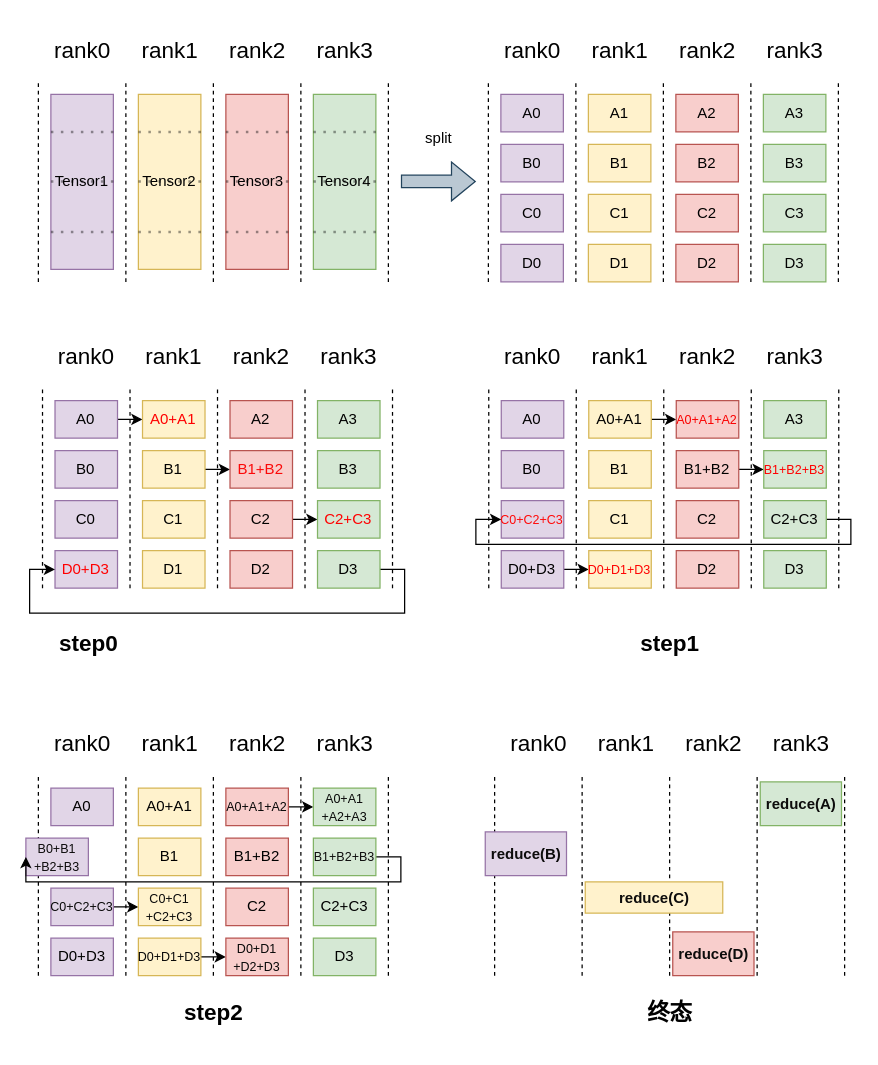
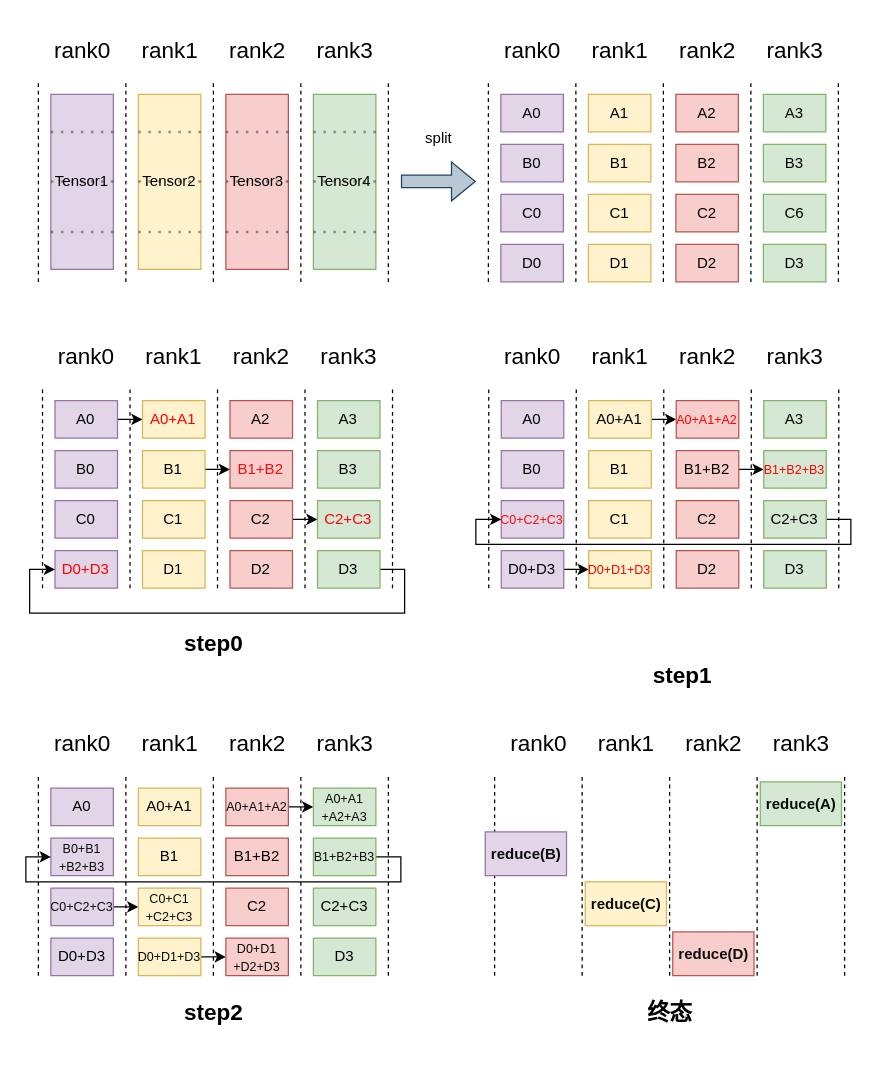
- <mxCell id="52" value="C3" style="rounded=0;whiteSpace=wrap;html=1;fillColor=#d5e8d4;strokeColor=#82b366;" vertex="1" parent="1"><mxGeometry x="610" y="155" width="50" height="30" as="geometry" /></mxCell>
+ <mxCell id="52" value="C6" style="rounded=0;whiteSpace=wrap;html=1;fillColor=#d5e8d4;strokeColor=#82b366;" vertex="1" parent="1"><mxGeometry x="610" y="155" width="50" height="30" as="geometry" /></mxCell>
- <mxCell id="83" value="&lt;font style=&quot;font-size: 18px;&quot;&gt;&lt;b&gt;step0&lt;/b&gt;&lt;/font&gt;" style="text;html=1;align=center;verticalAlign=middle;resizable=0;points=[];autosize=1;strokeColor=none;fillColor=none;" vertex="1" parent="1"><mxGeometry x="34.69" y="495" width="70" height="40" as="geometry" /></mxCell>
+ <mxCell id="83" value="&lt;font style=&quot;font-size: 18px;&quot;&gt;&lt;b&gt;step0&lt;/b&gt;&lt;/font&gt;" style="text;html=1;align=center;verticalAlign=middle;resizable=0;points=[];autosize=1;strokeColor=none;fillColor=none;" vertex="1" parent="1"><mxGeometry x="134.69" y="495" width="70" height="40" as="geometry" /></mxCell>
- <mxCell id="113" value="&lt;font style=&quot;font-size: 18px;&quot;&gt;&lt;b&gt;step1&lt;/b&gt;&lt;/font&gt;" style="text;html=1;align=center;verticalAlign=middle;resizable=0;points=[];autosize=1;strokeColor=none;fillColor=none;" vertex="1" parent="1"><mxGeometry x="500" y="495" width="70" height="40" as="geometry" /></mxCell>
+ <mxCell id="113" value="&lt;font style=&quot;font-size: 18px;&quot;&gt;&lt;b&gt;step1&lt;/b&gt;&lt;/font&gt;" style="text;html=1;align=center;verticalAlign=middle;resizable=0;points=[];autosize=1;strokeColor=none;fillColor=none;" vertex="1" parent="1"><mxGeometry x="510" y="520" width="70" height="40" as="geometry" /></mxCell>
- <mxCell id="125" value="&lt;span style=&quot;color: rgb(13, 12, 12); font-size: 10px;&quot;&gt;B0+B1&lt;/span&gt;&lt;div&gt;&lt;span style=&quot;color: rgb(13, 12, 12); font-size: 10px;&quot;&gt;+B2&lt;/span&gt;&lt;span style=&quot;color: rgb(13, 12, 12); font-size: 10px; background-color: transparent;&quot;&gt;+B3&lt;/span&gt;&lt;/div&gt;" style="rounded=0;whiteSpace=wrap;html=1;fillColor=#e1d5e7;strokeColor=#9673a6;" vertex="1" parent="1"><mxGeometry x="20" y="670" width="50" height="30" as="geometry" /></mxCell>
+ <mxCell id="125" value="&lt;span style=&quot;color: rgb(13, 12, 12); font-size: 10px;&quot;&gt;B0+B1&lt;/span&gt;&lt;div&gt;&lt;span style=&quot;color: rgb(13, 12, 12); font-size: 10px;&quot;&gt;+B2&lt;/span&gt;&lt;span style=&quot;color: rgb(13, 12, 12); font-size: 10px; background-color: transparent;&quot;&gt;+B3&lt;/span&gt;&lt;/div&gt;" style="rounded=0;whiteSpace=wrap;html=1;fillColor=#e1d5e7;strokeColor=#9673a6;" vertex="1" parent="1"><mxGeometry x="40" y="670" width="50" height="30" as="geometry" /></mxCell>
- <mxCell id="155" value="&lt;b style=&quot;color: rgb(13, 12, 12);&quot;&gt;reduce(C)&lt;/b&gt;" style="rounded=0;whiteSpace=wrap;html=1;fillColor=#fff2cc;strokeColor=#d6b656;" vertex="1" parent="1"><mxGeometry x="467.5" y="705" width="110" height="25" as="geometry" /></mxCell>
+ <mxCell id="155" value="&lt;b style=&quot;color: rgb(13, 12, 12);&quot;&gt;reduce(C)&lt;/b&gt;" style="rounded=0;whiteSpace=wrap;html=1;fillColor=#fff2cc;strokeColor=#d6b656;" vertex="1" parent="1"><mxGeometry x="467.5" y="705" width="65" height="35" as="geometry" /></mxCell>
